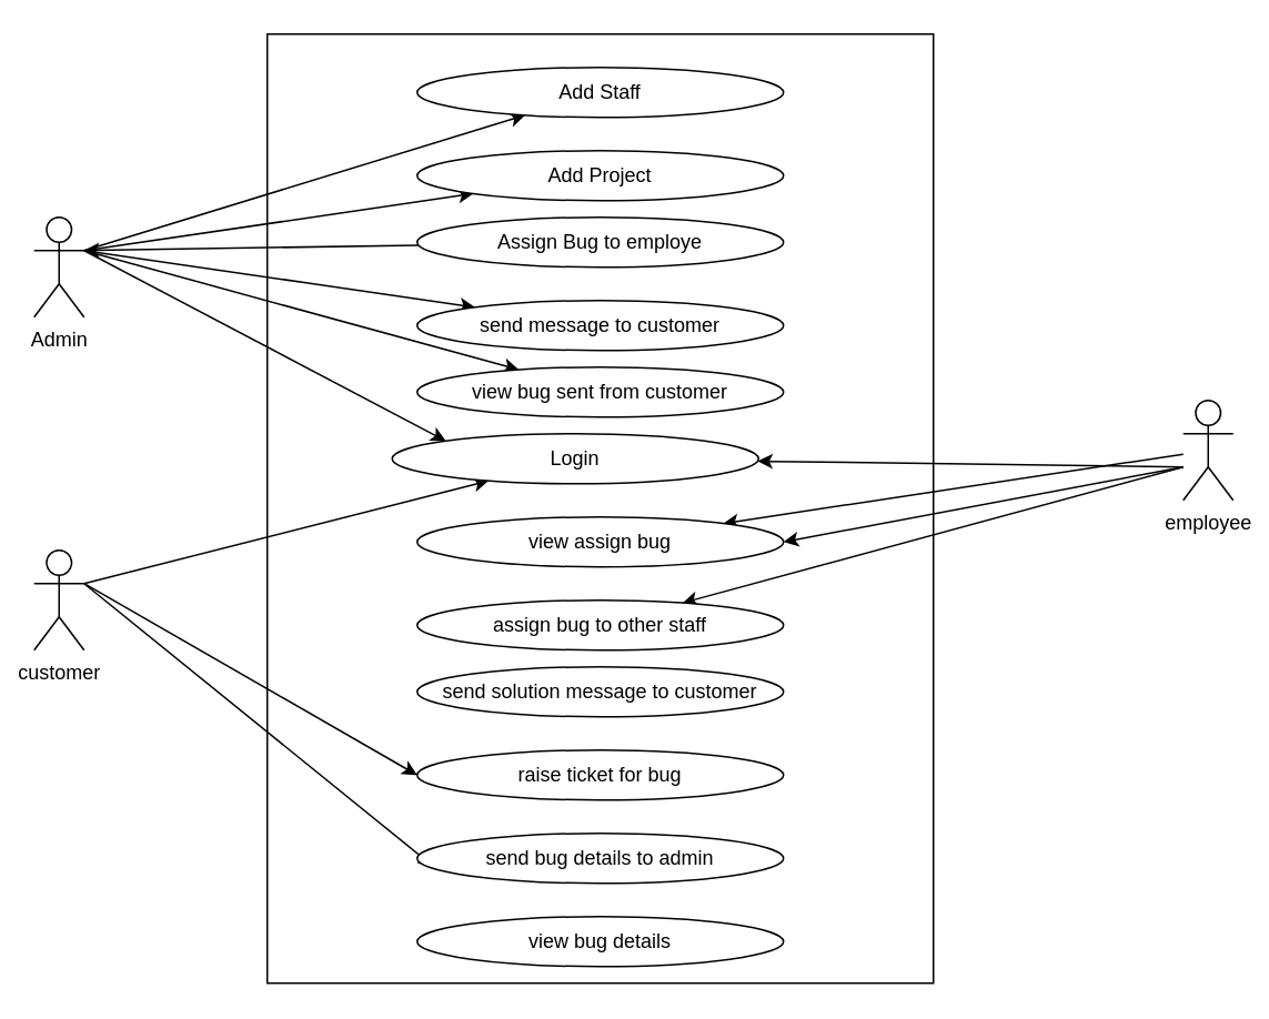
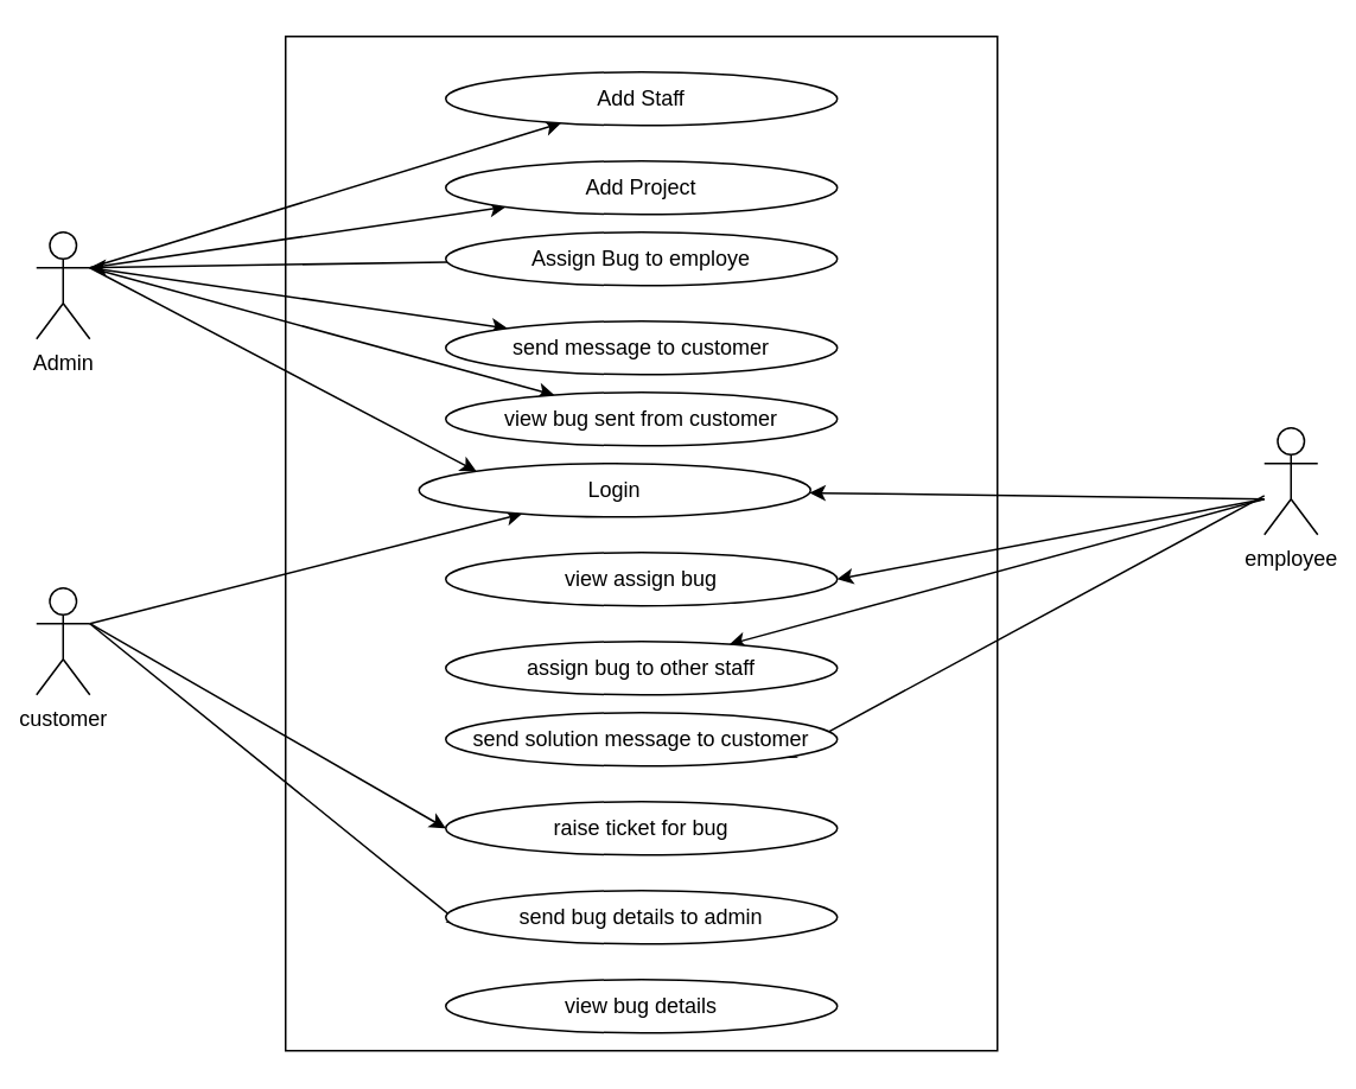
- <mxCell id="7" style="edgeStyle=none;rounded=0;orthogonalLoop=1;jettySize=auto;html=1;" parent="1" source="8" target="23" edge="1"><mxGeometry relative="1" as="geometry" /></mxCell>
+ <mxCell id="7" style="edgeStyle=none;rounded=0;orthogonalLoop=1;jettySize=auto;html=1;entryX=1;entryY=1;entryDx=0;entryDy=0;" parent="1" source="8" target="26" edge="1"><mxGeometry relative="1" as="geometry" /></mxCell>
